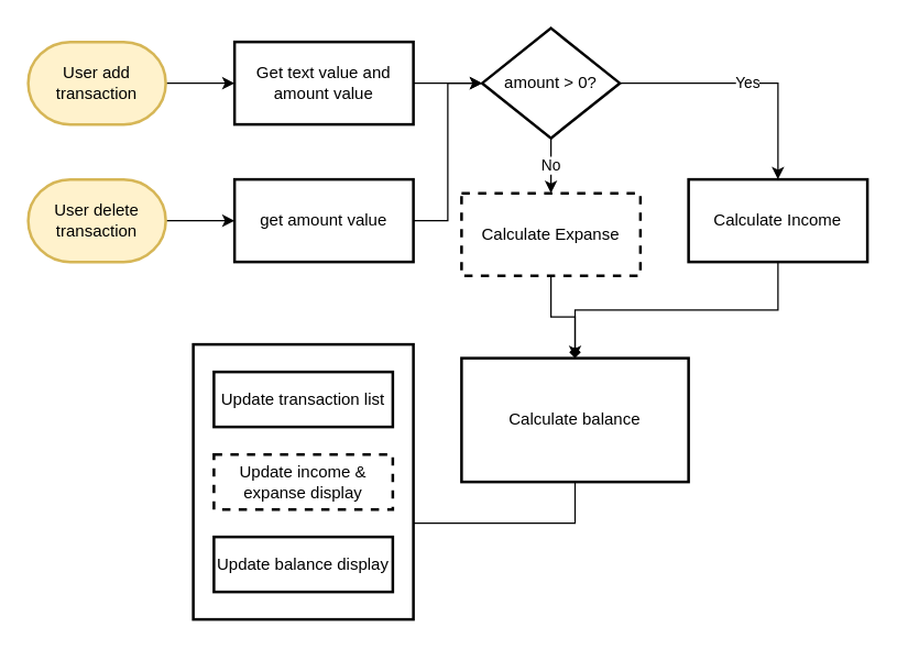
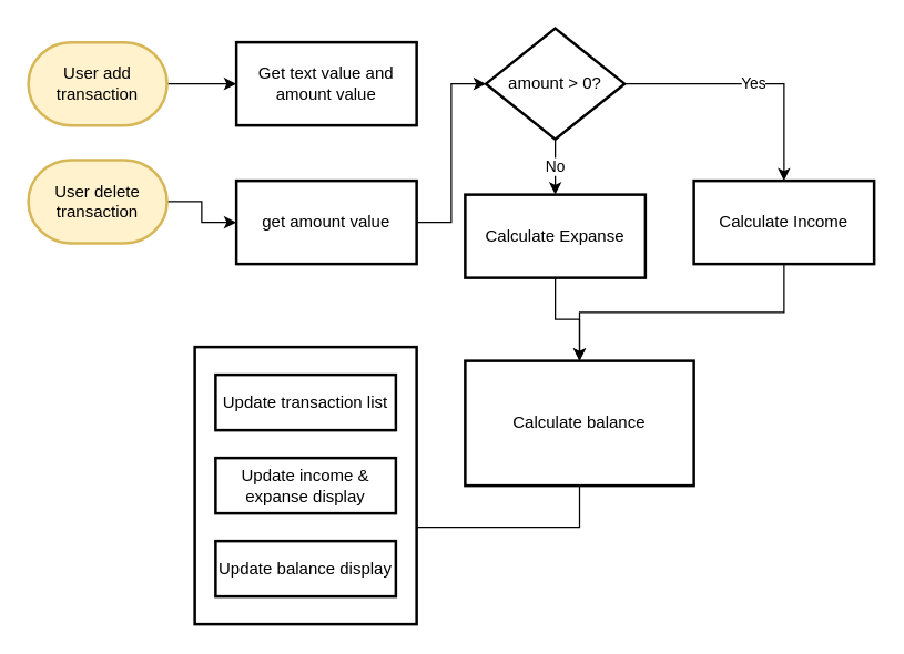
- <mxCell id="4" style="edgeStyle=orthogonalEdgeStyle;rounded=0;orthogonalLoop=1;jettySize=auto;html=1;exitX=1;exitY=0.5;exitDx=0;exitDy=0;entryX=0;entryY=0.5;entryDx=0;entryDy=0;" edge="1" parent="1" source="5" target="8"><mxGeometry relative="1" as="geometry"><mxPoint x="380" y="60" as="targetPoint" /></mxGeometry></mxCell>
- <mxCell id="21" value="User delete transaction" style="strokeWidth=2;html=1;shape=mxgraph.flowchart.terminator;whiteSpace=wrap;fillColor=#fff2cc;strokeColor=#d6b656;" vertex="1" parent="1"><mxGeometry x="20" y="130" width="100" height="60" as="geometry" /></mxCell>
+ <mxCell id="21" value="User delete transaction" style="strokeWidth=2;html=1;shape=mxgraph.flowchart.terminator;whiteSpace=wrap;fillColor=#fff2cc;strokeColor=#d6b656;" vertex="1" parent="1"><mxGeometry x="20" y="115" width="100" height="60" as="geometry" /></mxCell>
- <mxCell id="12" value="Calculate Expanse" style="rounded=0;whiteSpace=wrap;html=1;strokeWidth=2;dashed=1;" vertex="1" parent="1"><mxGeometry x="335" y="140" width="130" height="60" as="geometry" /></mxCell>
+ <mxCell id="12" value="Calculate Expanse" style="rounded=0;whiteSpace=wrap;html=1;strokeWidth=2;" vertex="1" parent="1"><mxGeometry x="335" y="140" width="130" height="60" as="geometry" /></mxCell>
- <mxCell id="11" style="edgeStyle=orthogonalEdgeStyle;rounded=0;orthogonalLoop=1;jettySize=auto;html=1;exitX=0.5;exitY=1;exitDx=0;exitDy=0;entryX=0.5;entryY=0;entryDx=0;entryDy=0;endArrow=diamond;" edge="1" parent="1" source="12" target="14"><mxGeometry relative="1" as="geometry" /></mxCell>
+ <mxCell id="11" style="edgeStyle=orthogonalEdgeStyle;rounded=0;orthogonalLoop=1;jettySize=auto;html=1;exitX=0.5;exitY=1;exitDx=0;exitDy=0;entryX=0.5;entryY=0;entryDx=0;entryDy=0;" edge="1" parent="1" source="12" target="14"><mxGeometry relative="1" as="geometry" /></mxCell>
- <mxCell id="18" value="Update income &amp;amp; expanse display" style="rounded=0;whiteSpace=wrap;html=1;strokeWidth=2;dashed=1;" vertex="1" parent="15"><mxGeometry x="15" y="80" width="130" height="40" as="geometry" /></mxCell>
+ <mxCell id="18" value="Update income &amp;amp; expanse display" style="rounded=0;whiteSpace=wrap;html=1;strokeWidth=2;" vertex="1" parent="15"><mxGeometry x="15" y="80" width="130" height="40" as="geometry" /></mxCell>
